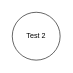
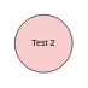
- <mxCell id="2" value="Test 2" style="ellipse;whiteSpace=wrap;html=1;aspect=fixed;" parent="1" vertex="1"><mxGeometry x="20" y="20" width="80" height="80" as="geometry" /></mxCell>
+ <mxCell id="2" value="Test 2" style="ellipse;whiteSpace=wrap;html=1;aspect=fixed;fillColor=#f8cecc;" parent="1" vertex="1"><mxGeometry x="20" y="20" width="80" height="80" as="geometry" /></mxCell>
